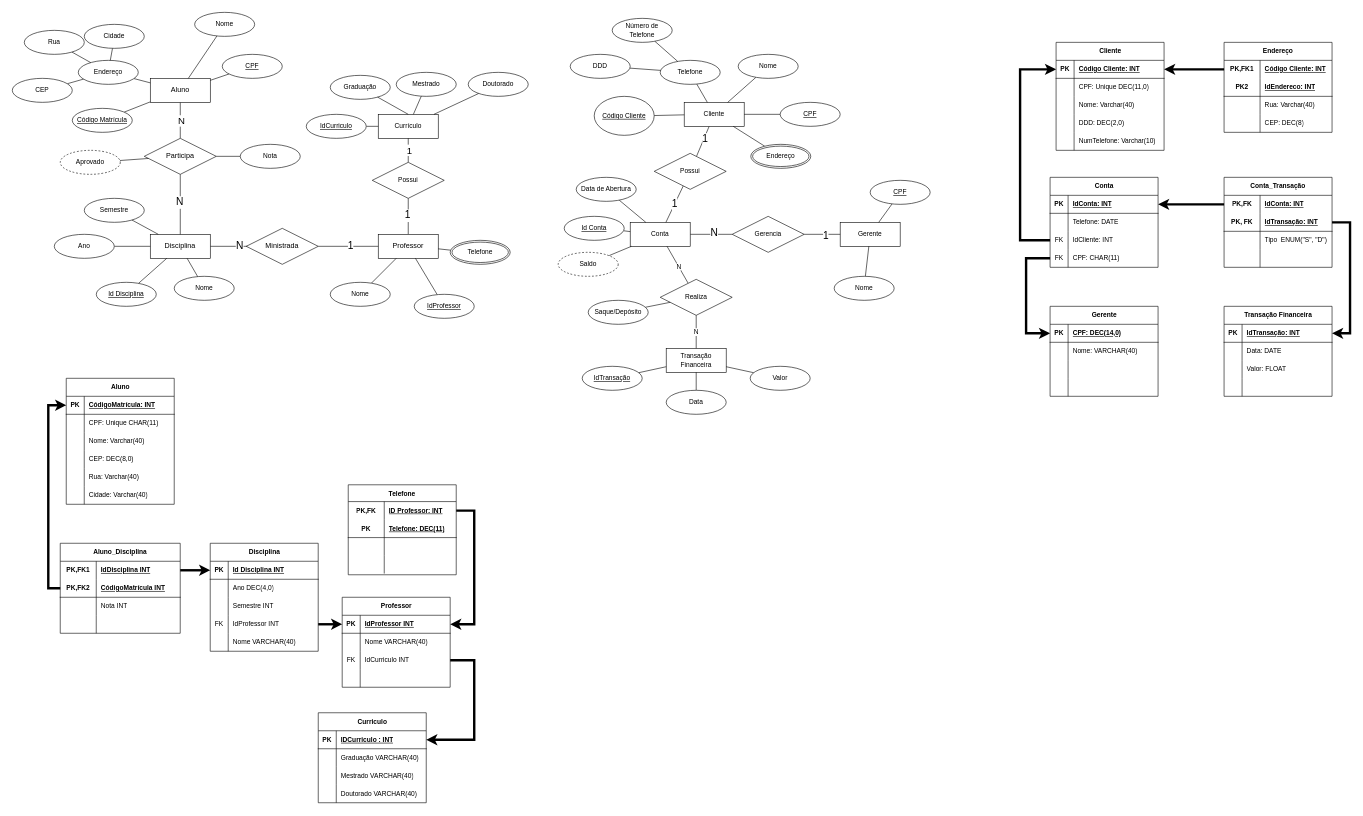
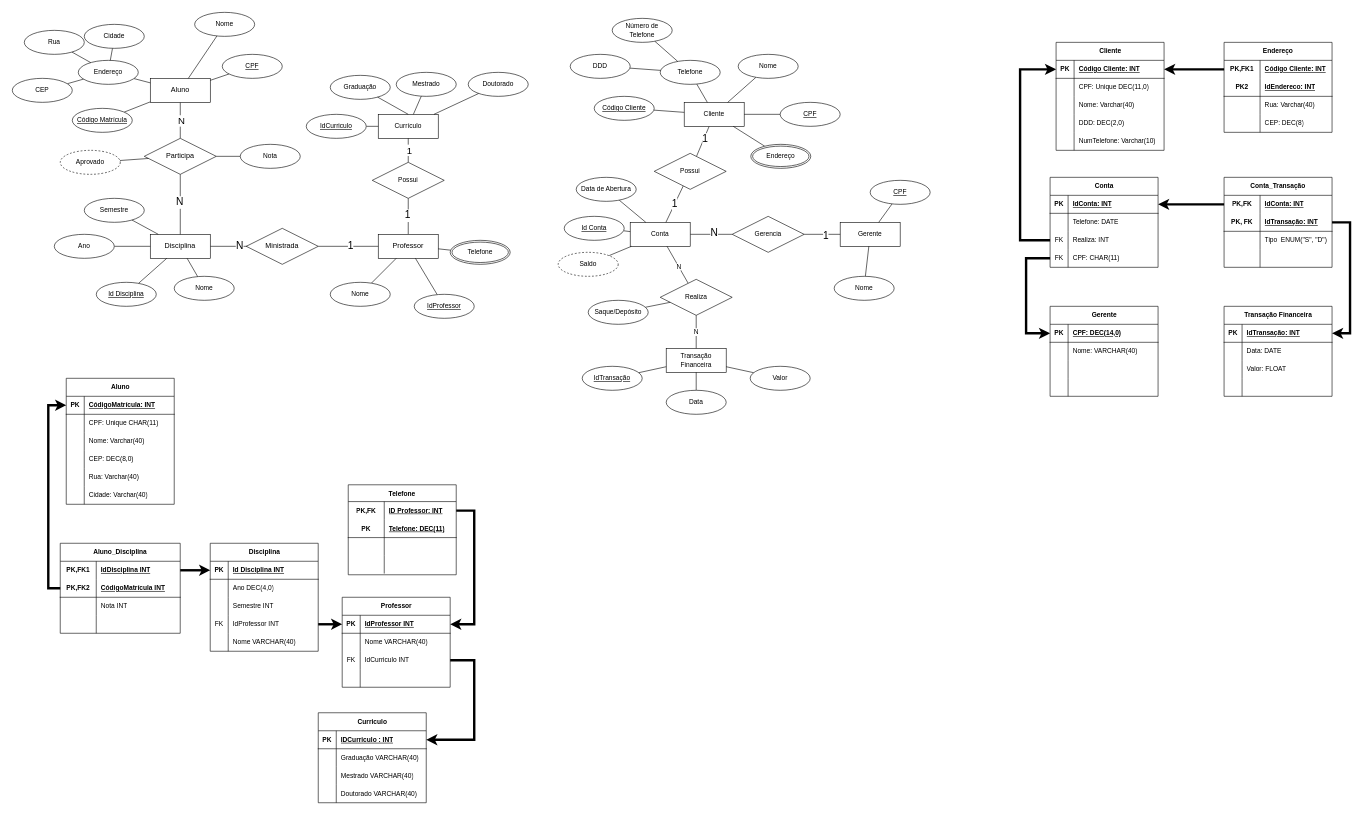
- <mxCell id="168" value="Código Cliente" style="ellipse;whiteSpace=wrap;html=1;align=center;fontStyle=4;fontFamily=Helvetica;fontSize=11;fontColor=default;" vertex="1" parent="1"><mxGeometry x="990" y="160" width="100" height="65" as="geometry" /></mxCell>
+ <mxCell id="168" value="Código Cliente" style="ellipse;whiteSpace=wrap;html=1;align=center;fontStyle=4;fontFamily=Helvetica;fontSize=11;fontColor=default;" vertex="1" parent="1"><mxGeometry x="990" y="160" width="100" height="40" as="geometry" /></mxCell>
- <mxCell id="257" value="IdCliente: INT" style="shape=partialRectangle;connectable=0;fillColor=none;top=0;left=0;bottom=0;right=0;align=left;spacingLeft=6;overflow=hidden;whiteSpace=wrap;html=1;fontFamily=Helvetica;fontSize=11;fontColor=default;" vertex="1" parent="255"><mxGeometry x="30" width="150" height="30" as="geometry"><mxRectangle width="150" height="30" as="alternateBounds" /></mxGeometry></mxCell>
+ <mxCell id="257" value="Realiza: INT" style="shape=partialRectangle;connectable=0;fillColor=none;top=0;left=0;bottom=0;right=0;align=left;spacingLeft=6;overflow=hidden;whiteSpace=wrap;html=1;fontFamily=Helvetica;fontSize=11;fontColor=default;" vertex="1" parent="255"><mxGeometry x="30" width="150" height="30" as="geometry"><mxRectangle width="150" height="30" as="alternateBounds" /></mxGeometry></mxCell>
